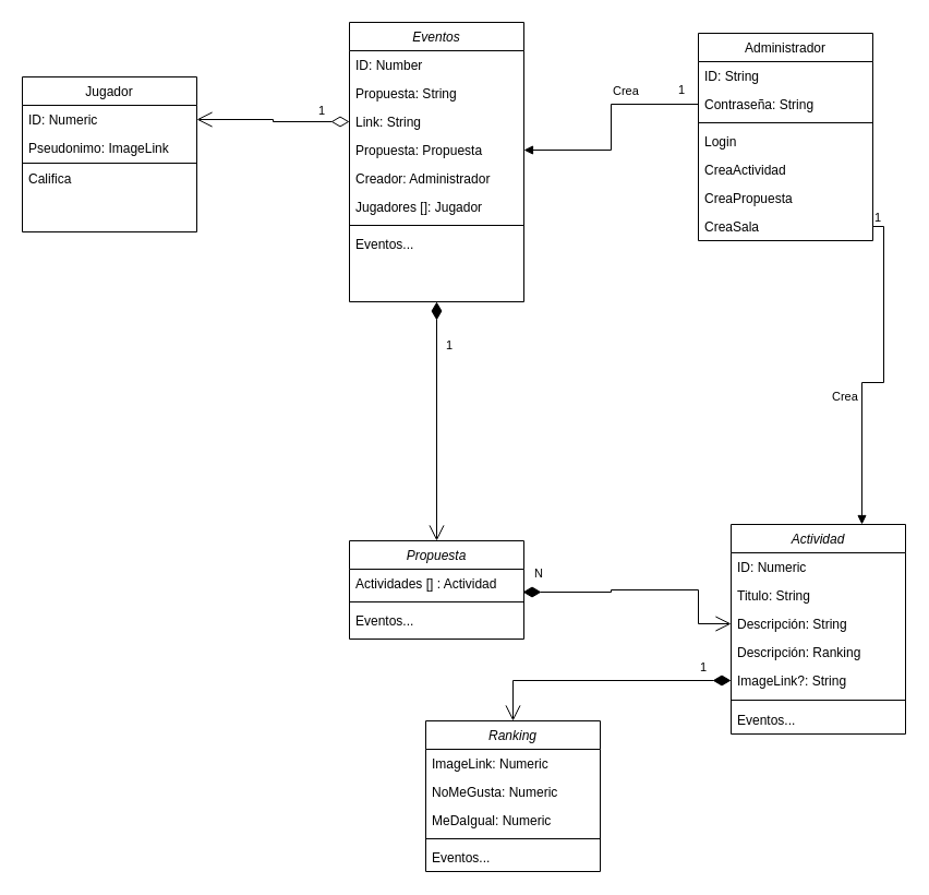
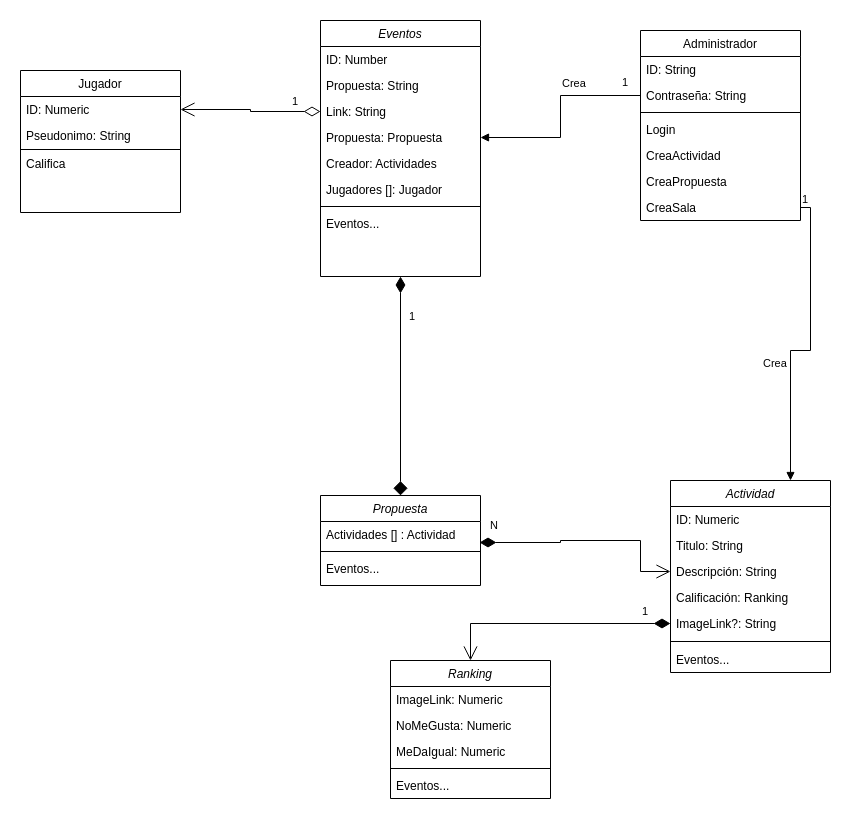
- <mxCell id="13" value="Pseudonimo: ImageLink" style="text;align=left;verticalAlign=top;spacingLeft=4;spacingRight=4;overflow=hidden;rotatable=0;points=[[0,0.5],[1,0.5]];portConstraint=eastwest;" vertex="1" parent="11"><mxGeometry y="52" width="160" height="26" as="geometry" /></mxCell>
+ <mxCell id="13" value="Pseudonimo: String" style="text;align=left;verticalAlign=top;spacingLeft=4;spacingRight=4;overflow=hidden;rotatable=0;points=[[0,0.5],[1,0.5]];portConstraint=eastwest;" vertex="1" parent="11"><mxGeometry y="52" width="160" height="26" as="geometry" /></mxCell>
- <mxCell id="7" value="Creador: Administrador" style="text;align=left;verticalAlign=top;spacingLeft=4;spacingRight=4;overflow=hidden;rotatable=0;points=[[0,0.5],[1,0.5]];portConstraint=eastwest;rounded=0;shadow=0;html=0;" vertex="1" parent="2"><mxGeometry y="130" width="160" height="26" as="geometry" /></mxCell>
+ <mxCell id="7" value="Creador: Actividades" style="text;align=left;verticalAlign=top;spacingLeft=4;spacingRight=4;overflow=hidden;rotatable=0;points=[[0,0.5],[1,0.5]];portConstraint=eastwest;rounded=0;shadow=0;html=0;" vertex="1" parent="2"><mxGeometry y="130" width="160" height="26" as="geometry" /></mxCell>
- <mxCell id="37" value="1" style="endArrow=open;html=1;endSize=12;startArrow=diamondThin;startSize=14;startFill=1;edgeStyle=orthogonalEdgeStyle;align=left;verticalAlign=bottom;rounded=0;entryX=0.5;entryY=0;entryDx=0;entryDy=0;exitX=0.5;exitY=1;exitDx=0;exitDy=0;" edge="1" parent="1" source="2" target="32"><mxGeometry x="-0.549" y="7" relative="1" as="geometry"><mxPoint x="410" y="250" as="sourcePoint" /><mxPoint x="530" y="270" as="targetPoint" /><mxPoint as="offset" /></mxGeometry></mxCell>
+ <mxCell id="37" value="1" style="endArrow=diamond;html=1;endSize=12;startArrow=diamondThin;startSize=14;startFill=1;edgeStyle=orthogonalEdgeStyle;align=left;verticalAlign=bottom;rounded=0;entryX=0.5;entryY=0;entryDx=0;entryDy=0;exitX=0.5;exitY=1;exitDx=0;exitDy=0;" edge="1" parent="1" source="2" target="32"><mxGeometry x="-0.549" y="7" relative="1" as="geometry"><mxPoint x="410" y="250" as="sourcePoint" /><mxPoint x="530" y="270" as="targetPoint" /><mxPoint as="offset" /></mxGeometry></mxCell>
- <mxCell id="28" value="Descripción: Ranking" style="text;align=left;verticalAlign=top;spacingLeft=4;spacingRight=4;overflow=hidden;rotatable=0;points=[[0,0.5],[1,0.5]];portConstraint=eastwest;rounded=0;shadow=0;html=0;" vertex="1" parent="24"><mxGeometry y="104" width="160" height="26" as="geometry" /></mxCell>
+ <mxCell id="28" value="Calificación: Ranking" style="text;align=left;verticalAlign=top;spacingLeft=4;spacingRight=4;overflow=hidden;rotatable=0;points=[[0,0.5],[1,0.5]];portConstraint=eastwest;rounded=0;shadow=0;html=0;" vertex="1" parent="24"><mxGeometry y="104" width="160" height="26" as="geometry" /></mxCell>
